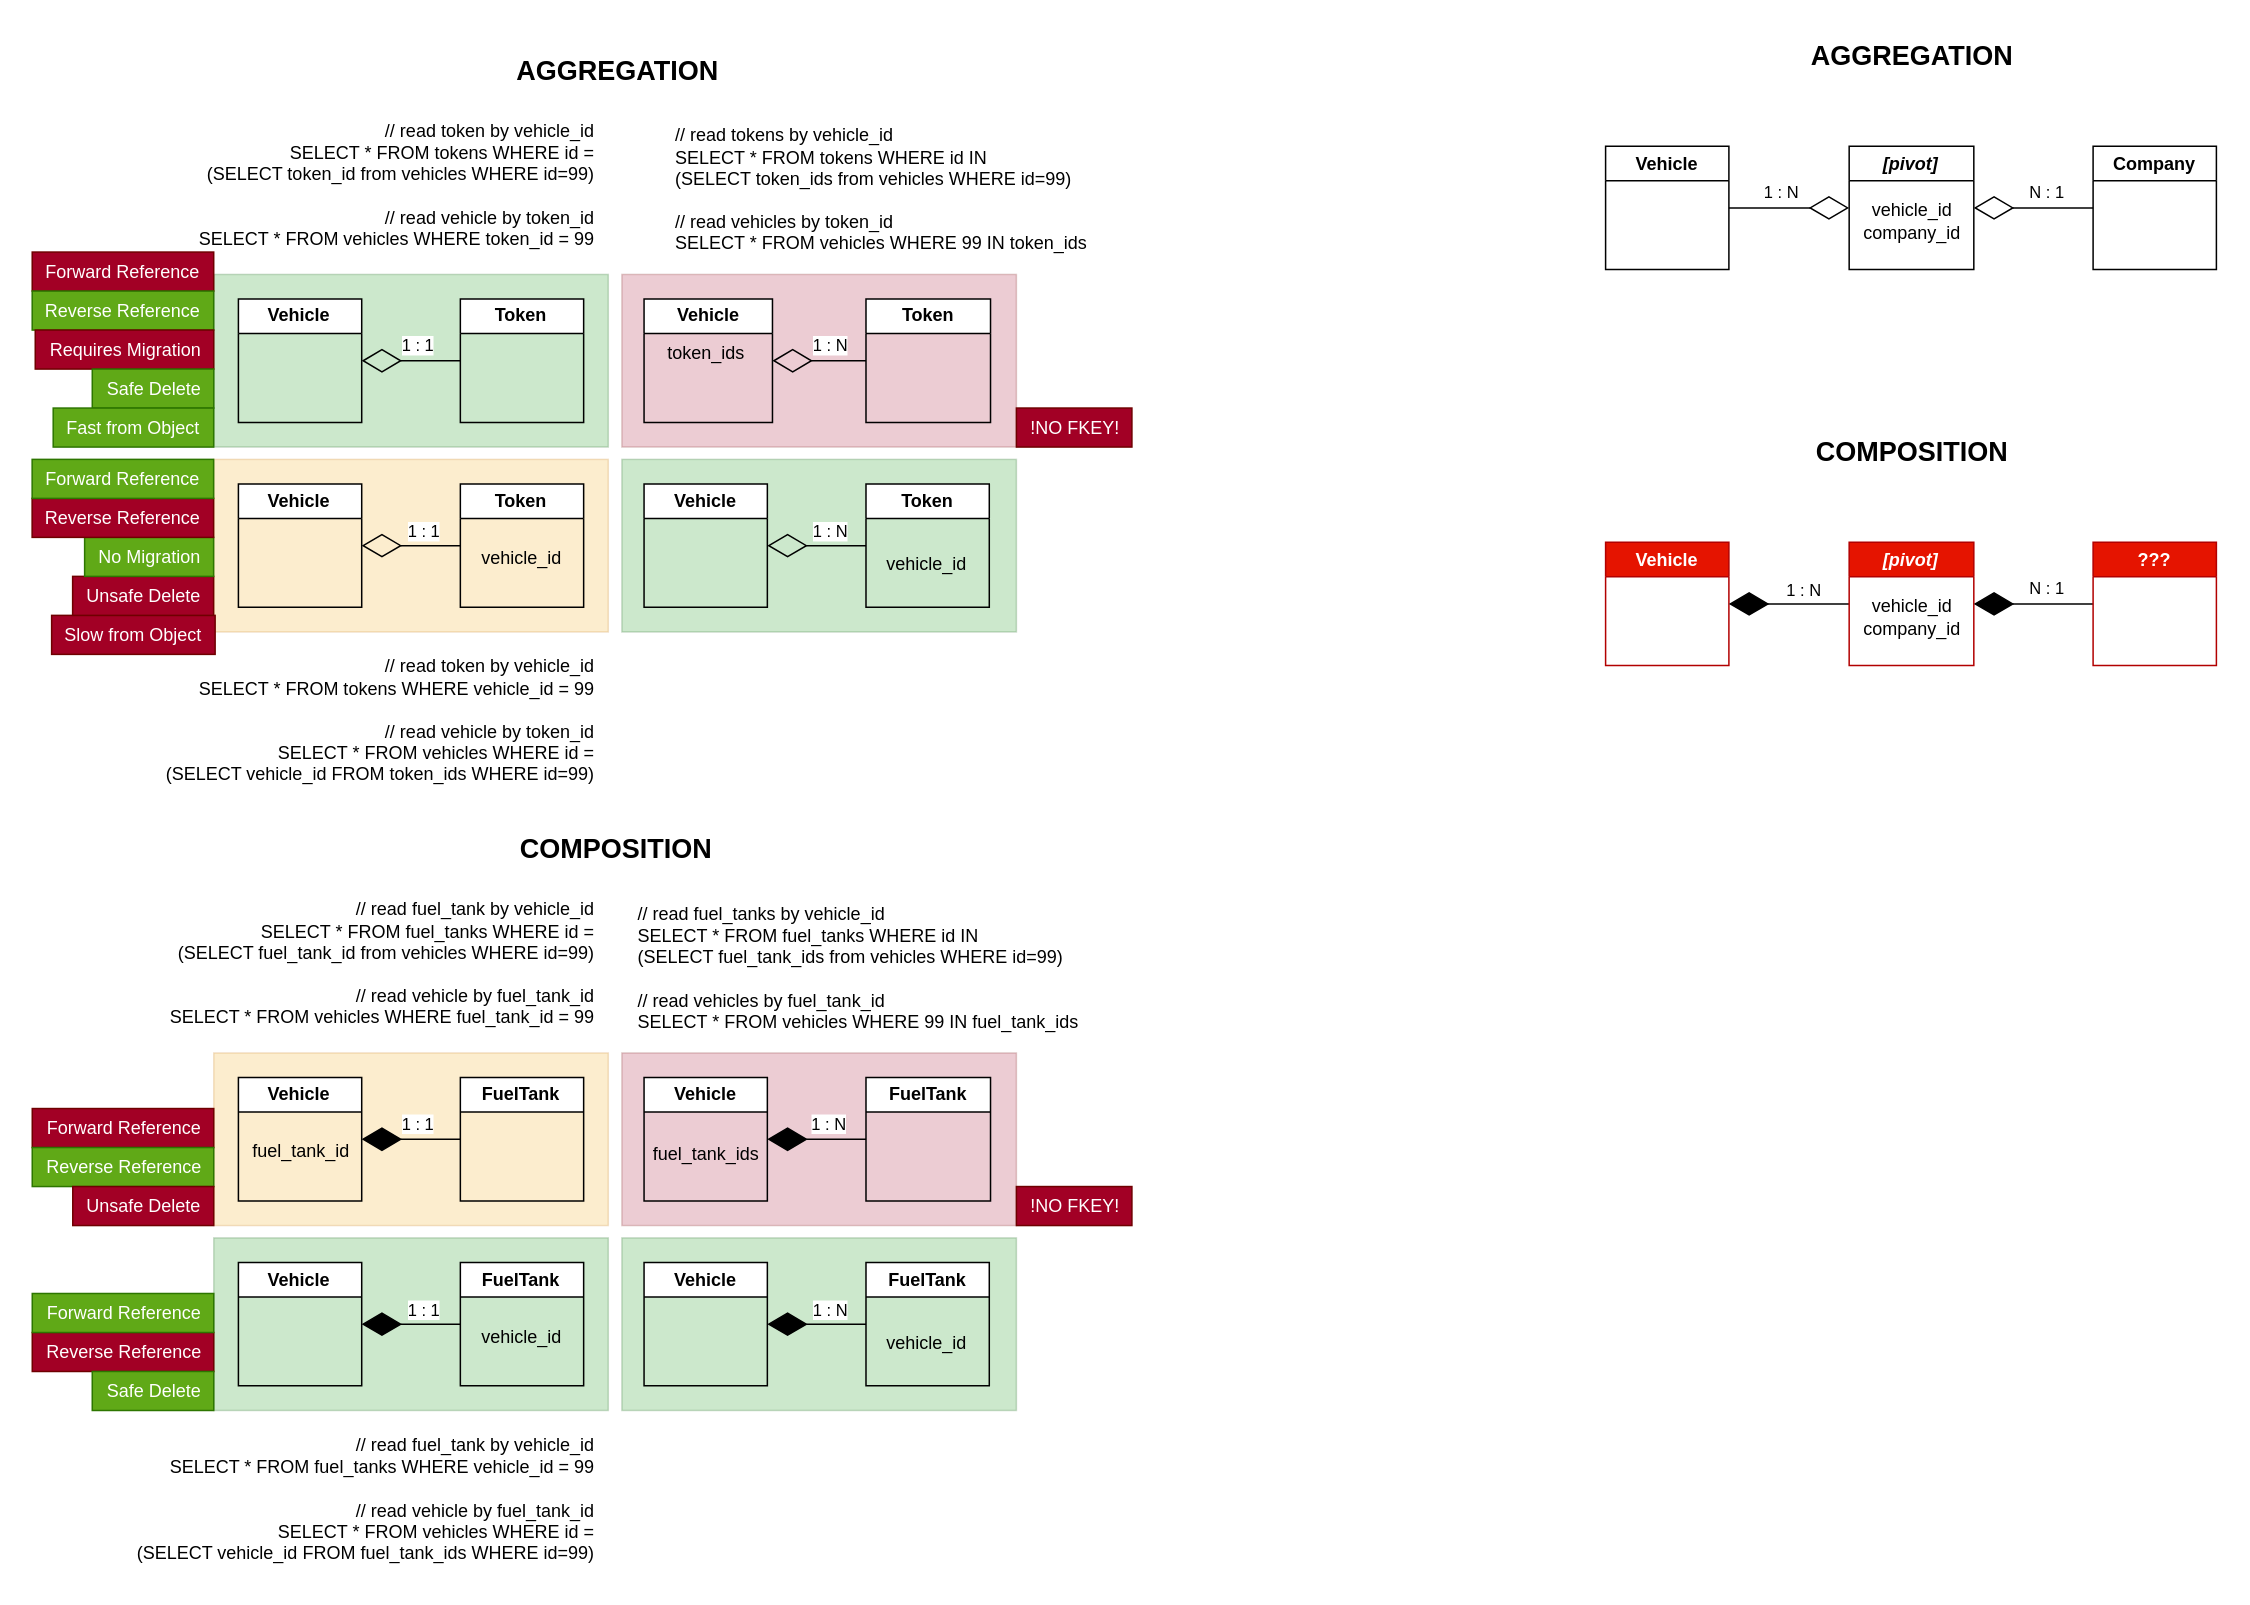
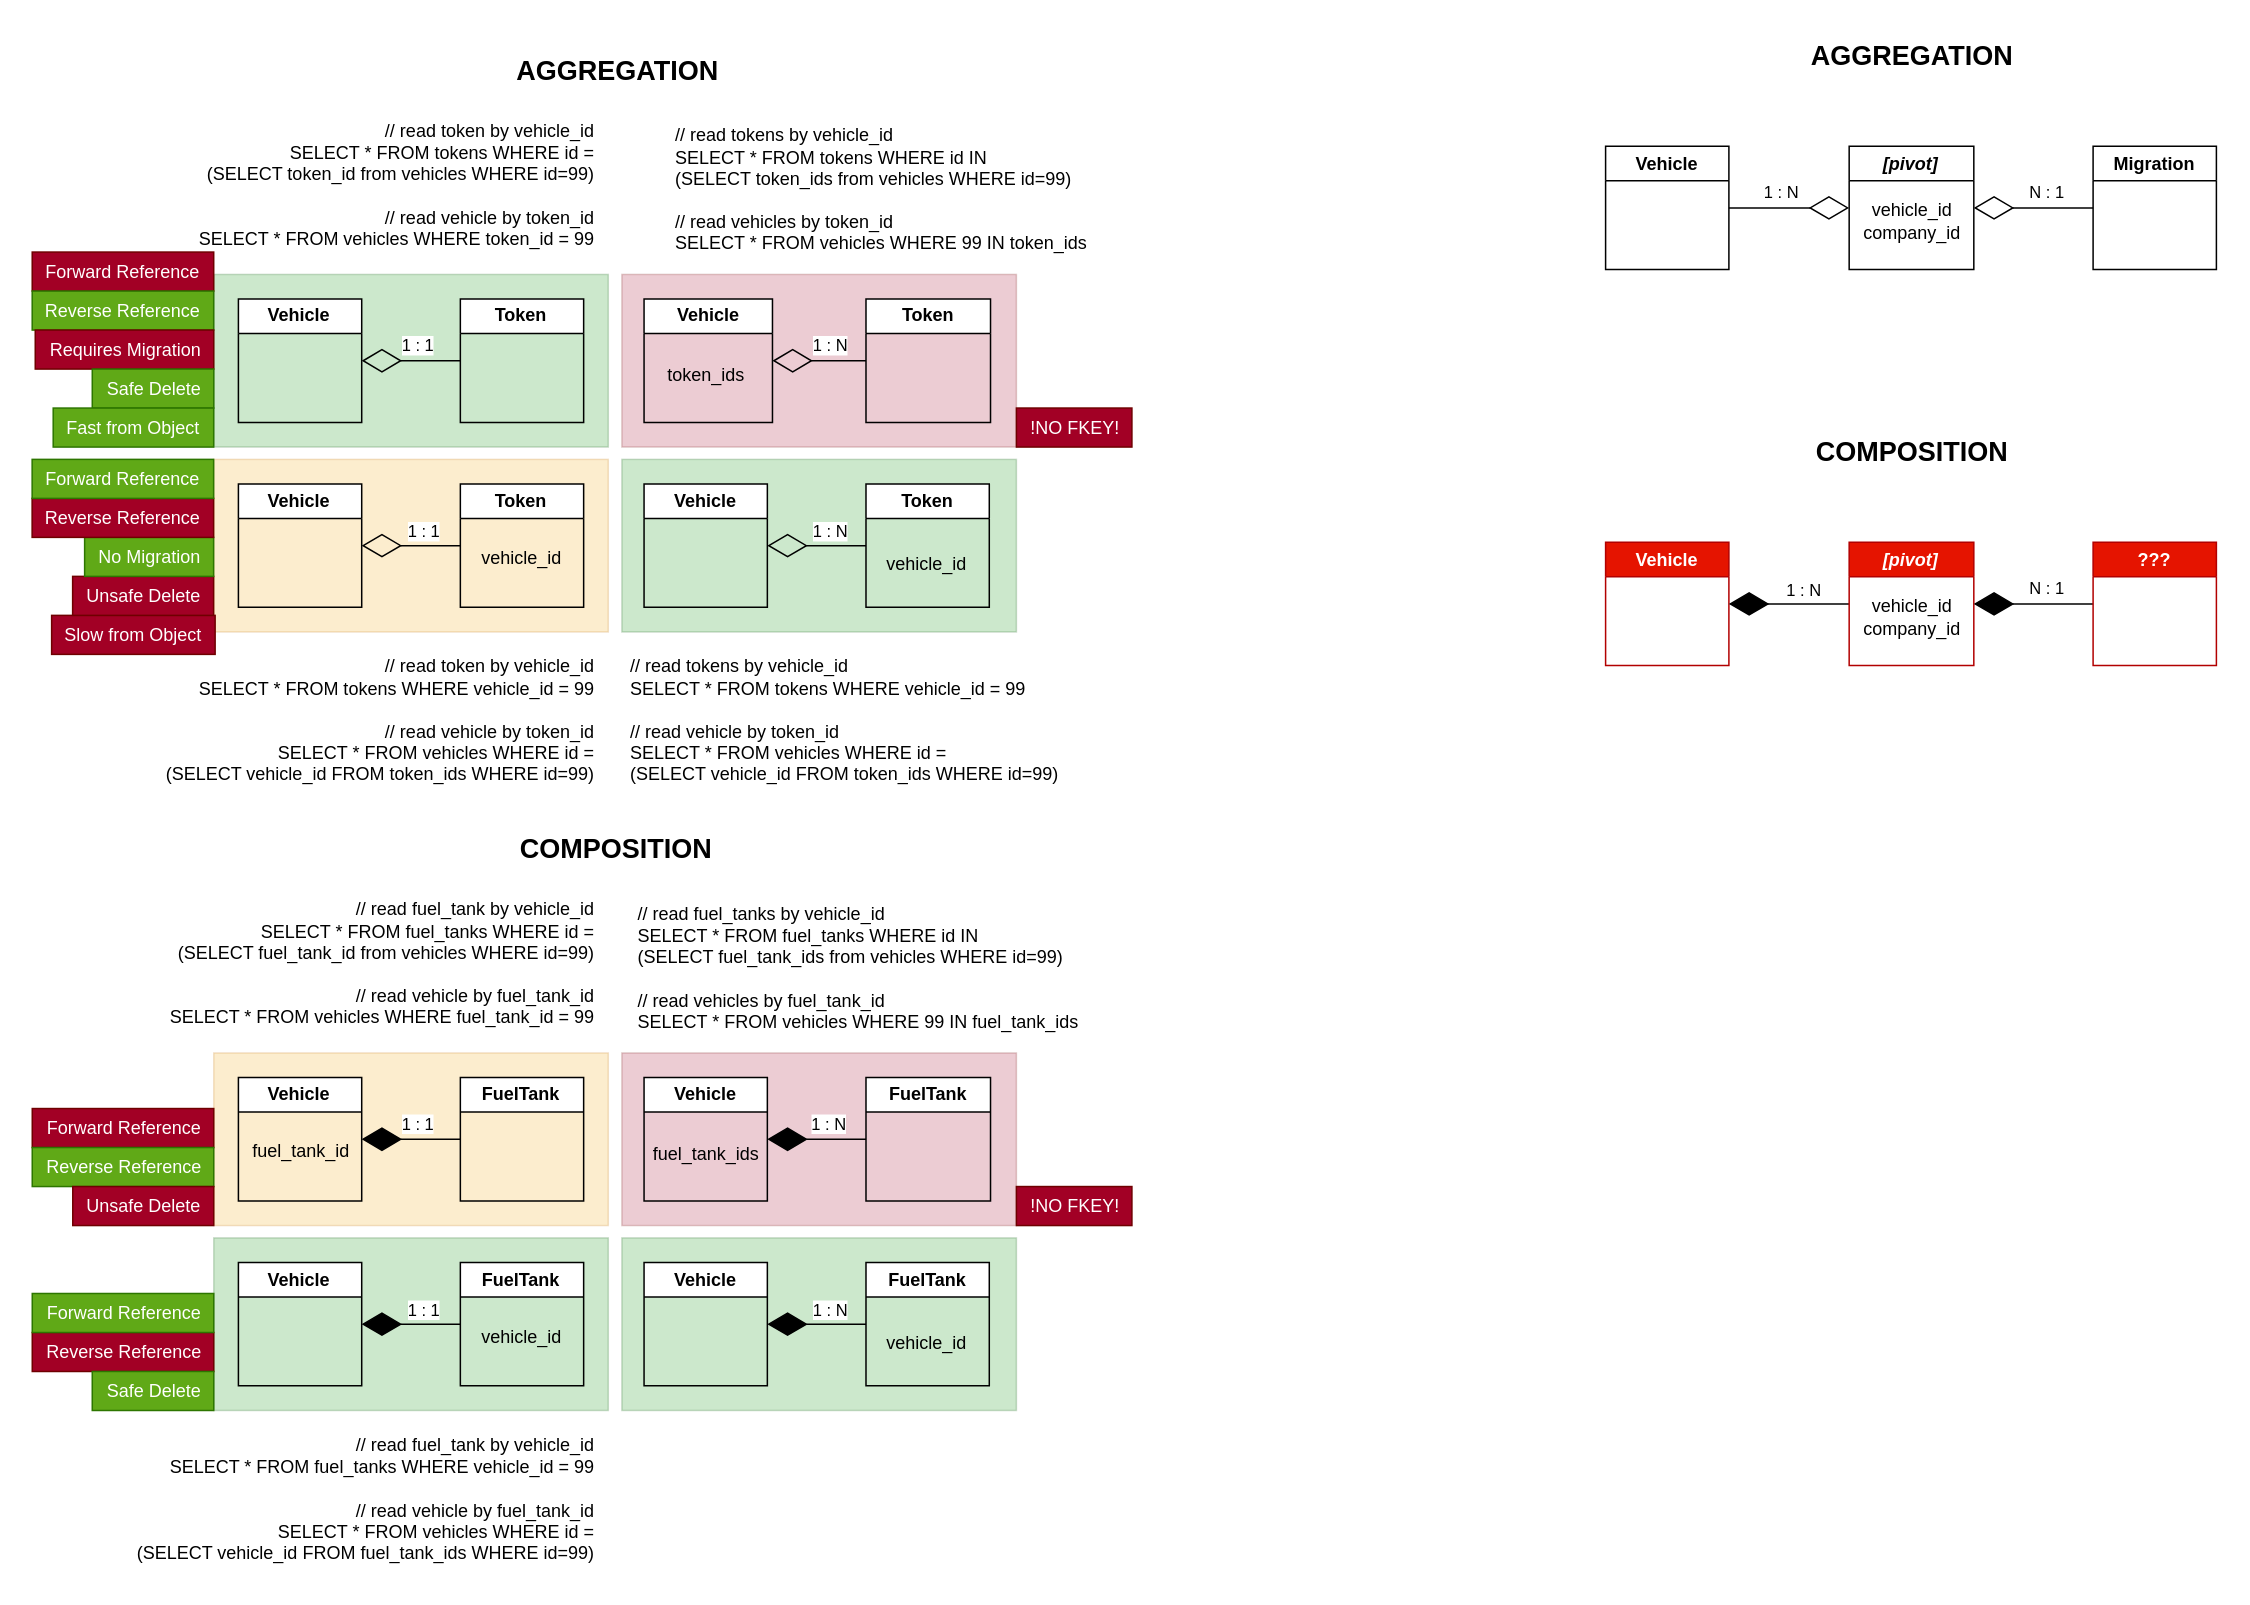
- <mxCell id="86" value="Company" style="swimlane;whiteSpace=wrap;html=1;startSize=23;" parent="1" vertex="1"><mxGeometry x="1394.899" y="97.003" width="82.197" height="82.197" as="geometry" /></mxCell>
+ <mxCell id="86" value="Migration" style="swimlane;whiteSpace=wrap;html=1;startSize=23;" parent="1" vertex="1"><mxGeometry x="1394.899" y="97.003" width="82.197" height="82.197" as="geometry" /></mxCell>
- <mxCell id="18" value="token_ids" style="text;html=1;align=center;verticalAlign=middle;resizable=0;points=[];autosize=1;strokeColor=none;fillColor=none;" parent="17" vertex="1"><mxGeometry x="6.602" y="23.523" width="69" height="26" as="geometry" /></mxCell>
+ <mxCell id="18" value="token_ids" style="text;html=1;align=center;verticalAlign=middle;resizable=0;points=[];autosize=1;strokeColor=none;fillColor=none;" parent="17" vertex="1"><mxGeometry x="6.602" y="38.523" width="69" height="26" as="geometry" /></mxCell>
+ <mxCell id="29" value="// read tokens by vehicle_id&lt;br&gt;SELECT * FROM tokens WHERE vehicle_id = 99&lt;br&gt;&lt;br&gt;// read vehicle by token_id&lt;br&gt;SELECT * FROM vehicles WHERE id = &lt;br&gt;(SELECT vehicle_id FROM token_ids WHERE id=99)" style="text;html=1;align=left;verticalAlign=middle;resizable=0;points=[];autosize=1;strokeColor=none;fillColor=none;" parent="3" vertex="1"><mxGeometry x="396.871" y="357.001" width="304" height="98" as="geometry" /></mxCell>
